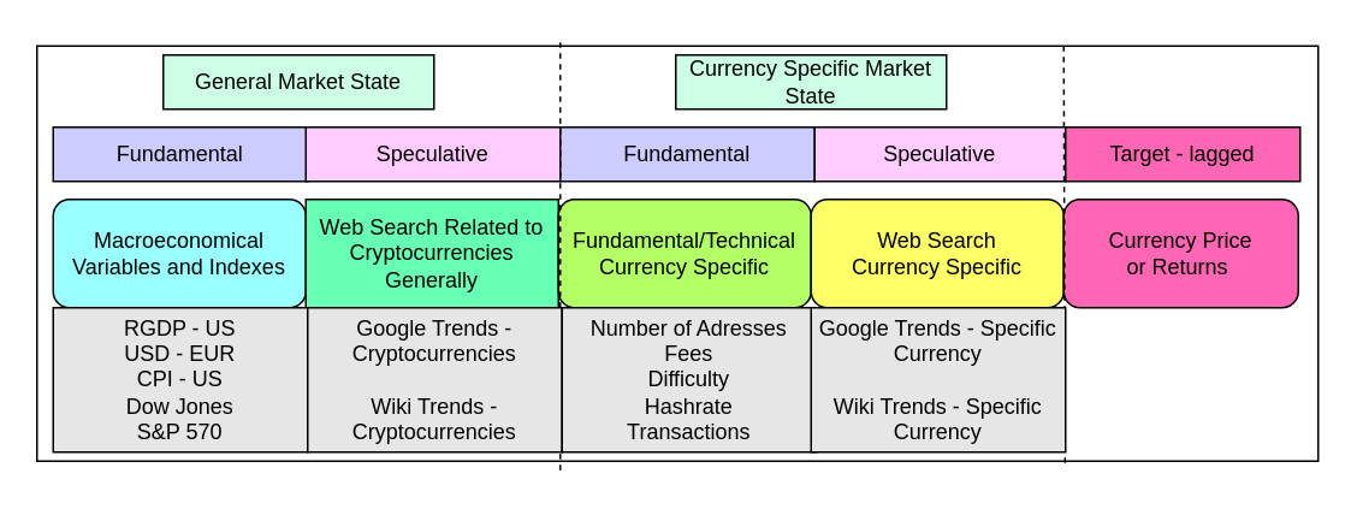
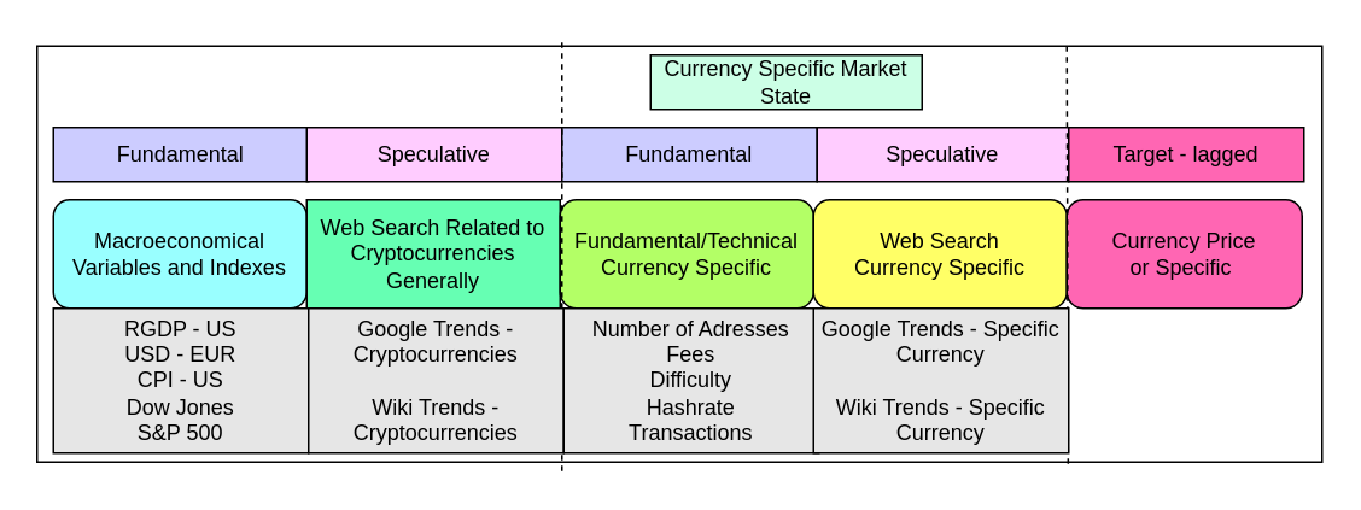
- <mxCell id="8" value="General Market State" style="rounded=0;whiteSpace=wrap;html=1;fillColor=#CCFFE6;" vertex="1" parent="1"><mxGeometry x="90" y="30" width="150" height="30" as="geometry" /></mxCell>
- <mxCell id="13" value="Currency Specific Market State" style="rounded=0;whiteSpace=wrap;html=1;fillColor=#CCFFE6;" vertex="1" parent="1"><mxGeometry x="374" y="30" width="150" height="30" as="geometry" /></mxCell>
+ <mxCell id="13" value="Currency Specific Market State" style="rounded=0;whiteSpace=wrap;html=1;fillColor=#CCFFE6;" vertex="1" parent="1"><mxGeometry x="359" y="30" width="150" height="30" as="geometry" /></mxCell>
- <mxCell id="7" value="Currency Price&lt;br&gt;or Returns&amp;nbsp;" style="rounded=1;whiteSpace=wrap;html=1;fillColor=#FF66B3;" vertex="1" parent="1"><mxGeometry x="589" y="110" width="130" height="60" as="geometry" /></mxCell>
+ <mxCell id="7" value="Currency Price&lt;br&gt;or Specific&amp;nbsp;" style="rounded=1;whiteSpace=wrap;html=1;fillColor=#FF66B3;" vertex="1" parent="1"><mxGeometry x="589" y="110" width="130" height="60" as="geometry" /></mxCell>
- <mxCell id="17" value="RGDP - US&lt;br&gt;USD - EUR&lt;br&gt;CPI - US&lt;br&gt;Dow Jones&lt;br&gt;S&amp;amp;P 570" style="rounded=0;whiteSpace=wrap;html=1;fillColor=#E6E6E6;" vertex="1" parent="1"><mxGeometry x="29" y="170" width="141" height="80" as="geometry" /></mxCell>
+ <mxCell id="17" value="RGDP - US&lt;br&gt;USD - EUR&lt;br&gt;CPI - US&lt;br&gt;Dow Jones&lt;br&gt;S&amp;amp;P 500" style="rounded=0;whiteSpace=wrap;html=1;fillColor=#E6E6E6;" vertex="1" parent="1"><mxGeometry x="29" y="170" width="141" height="80" as="geometry" /></mxCell>
